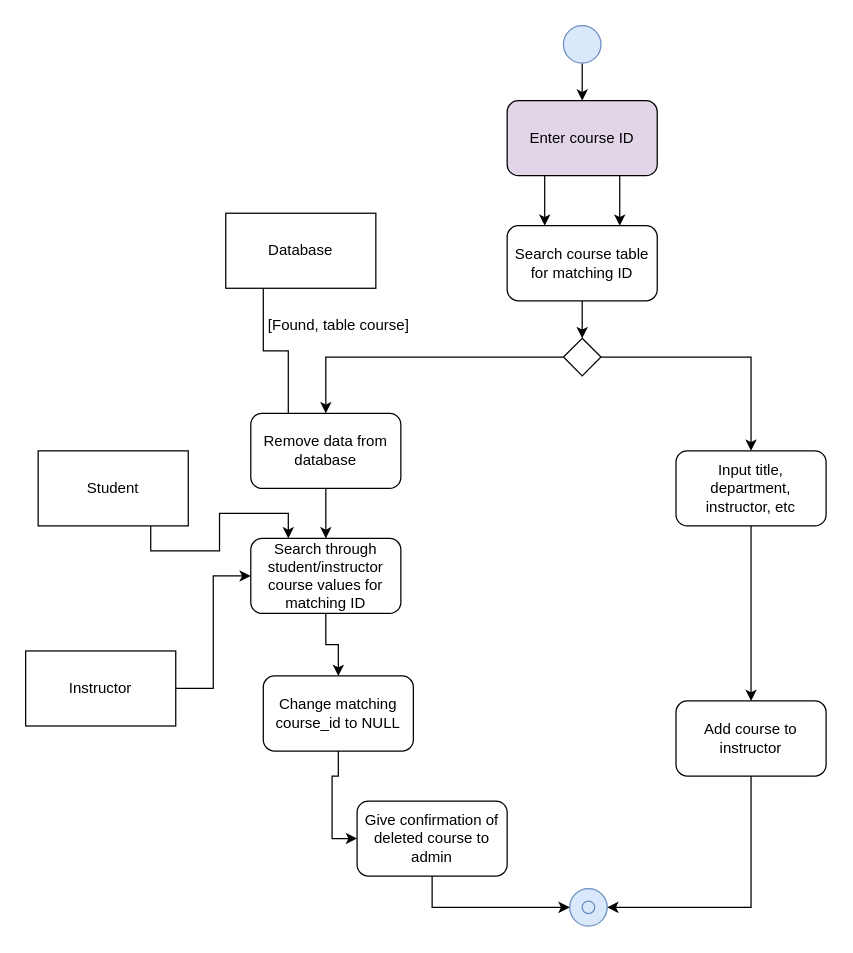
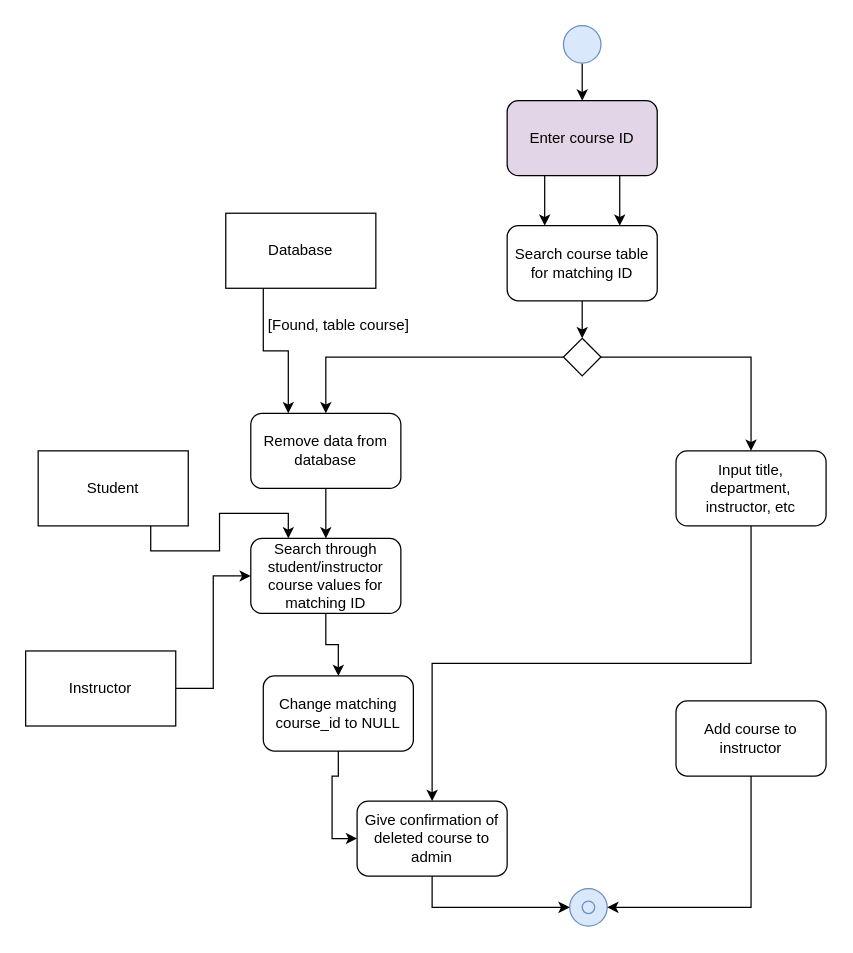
- <mxCell id="15" style="edgeStyle=orthogonalEdgeStyle;rounded=0;orthogonalLoop=1;jettySize=auto;html=1;exitX=0.25;exitY=1;exitDx=0;exitDy=0;entryX=0.25;entryY=0;entryDx=0;entryDy=0;endArrow=none;" parent="1" source="16" target="13" edge="1"><mxGeometry relative="1" as="geometry" /></mxCell>
+ <mxCell id="15" style="edgeStyle=orthogonalEdgeStyle;rounded=0;orthogonalLoop=1;jettySize=auto;html=1;exitX=0.25;exitY=1;exitDx=0;exitDy=0;entryX=0.25;entryY=0;entryDx=0;entryDy=0;" parent="1" source="16" target="13" edge="1"><mxGeometry relative="1" as="geometry" /></mxCell>
- <mxCell id="30" style="edgeStyle=orthogonalEdgeStyle;rounded=0;orthogonalLoop=1;jettySize=auto;html=1;exitX=0.5;exitY=1;exitDx=0;exitDy=0;entryX=0.5;entryY=0;entryDx=0;entryDy=0;" parent="1" source="31" target="33" edge="1"><mxGeometry relative="1" as="geometry" /></mxCell>
+ <mxCell id="30" style="edgeStyle=orthogonalEdgeStyle;rounded=0;orthogonalLoop=1;jettySize=auto;html=1;exitX=0.5;exitY=1;exitDx=0;exitDy=0;" parent="1" source="31" target="26" edge="1"><mxGeometry relative="1" as="geometry" /></mxCell>
